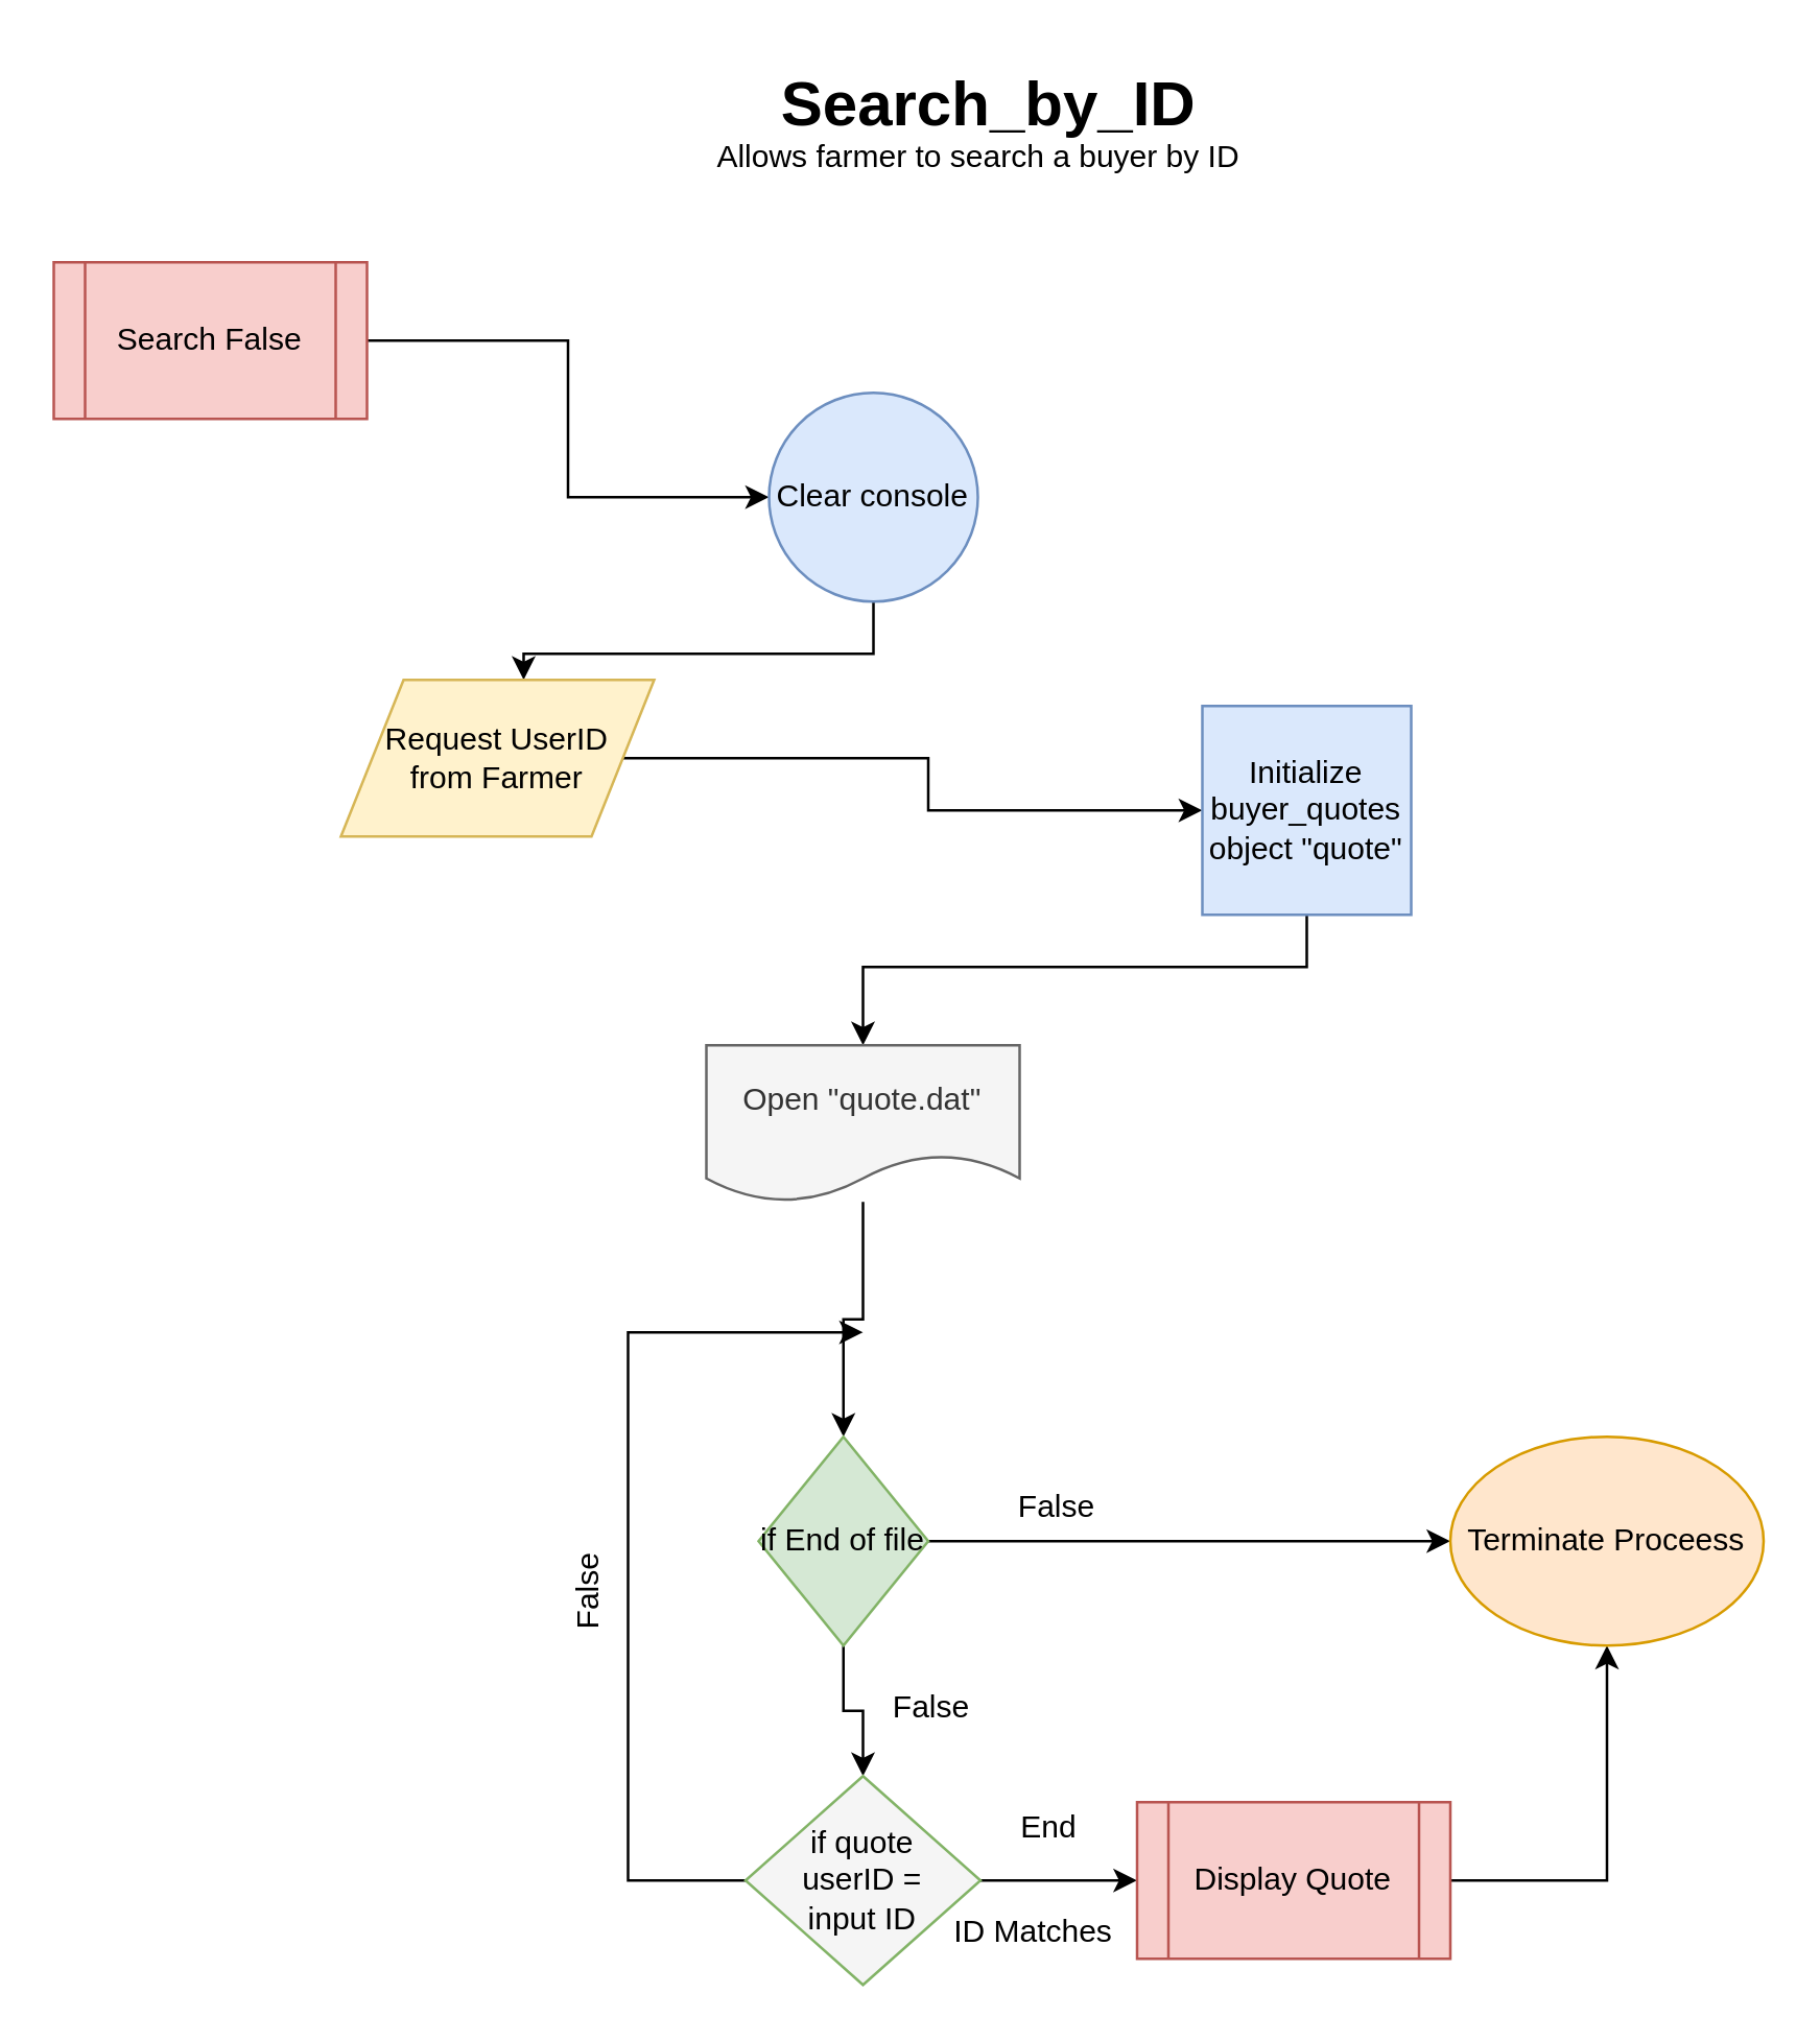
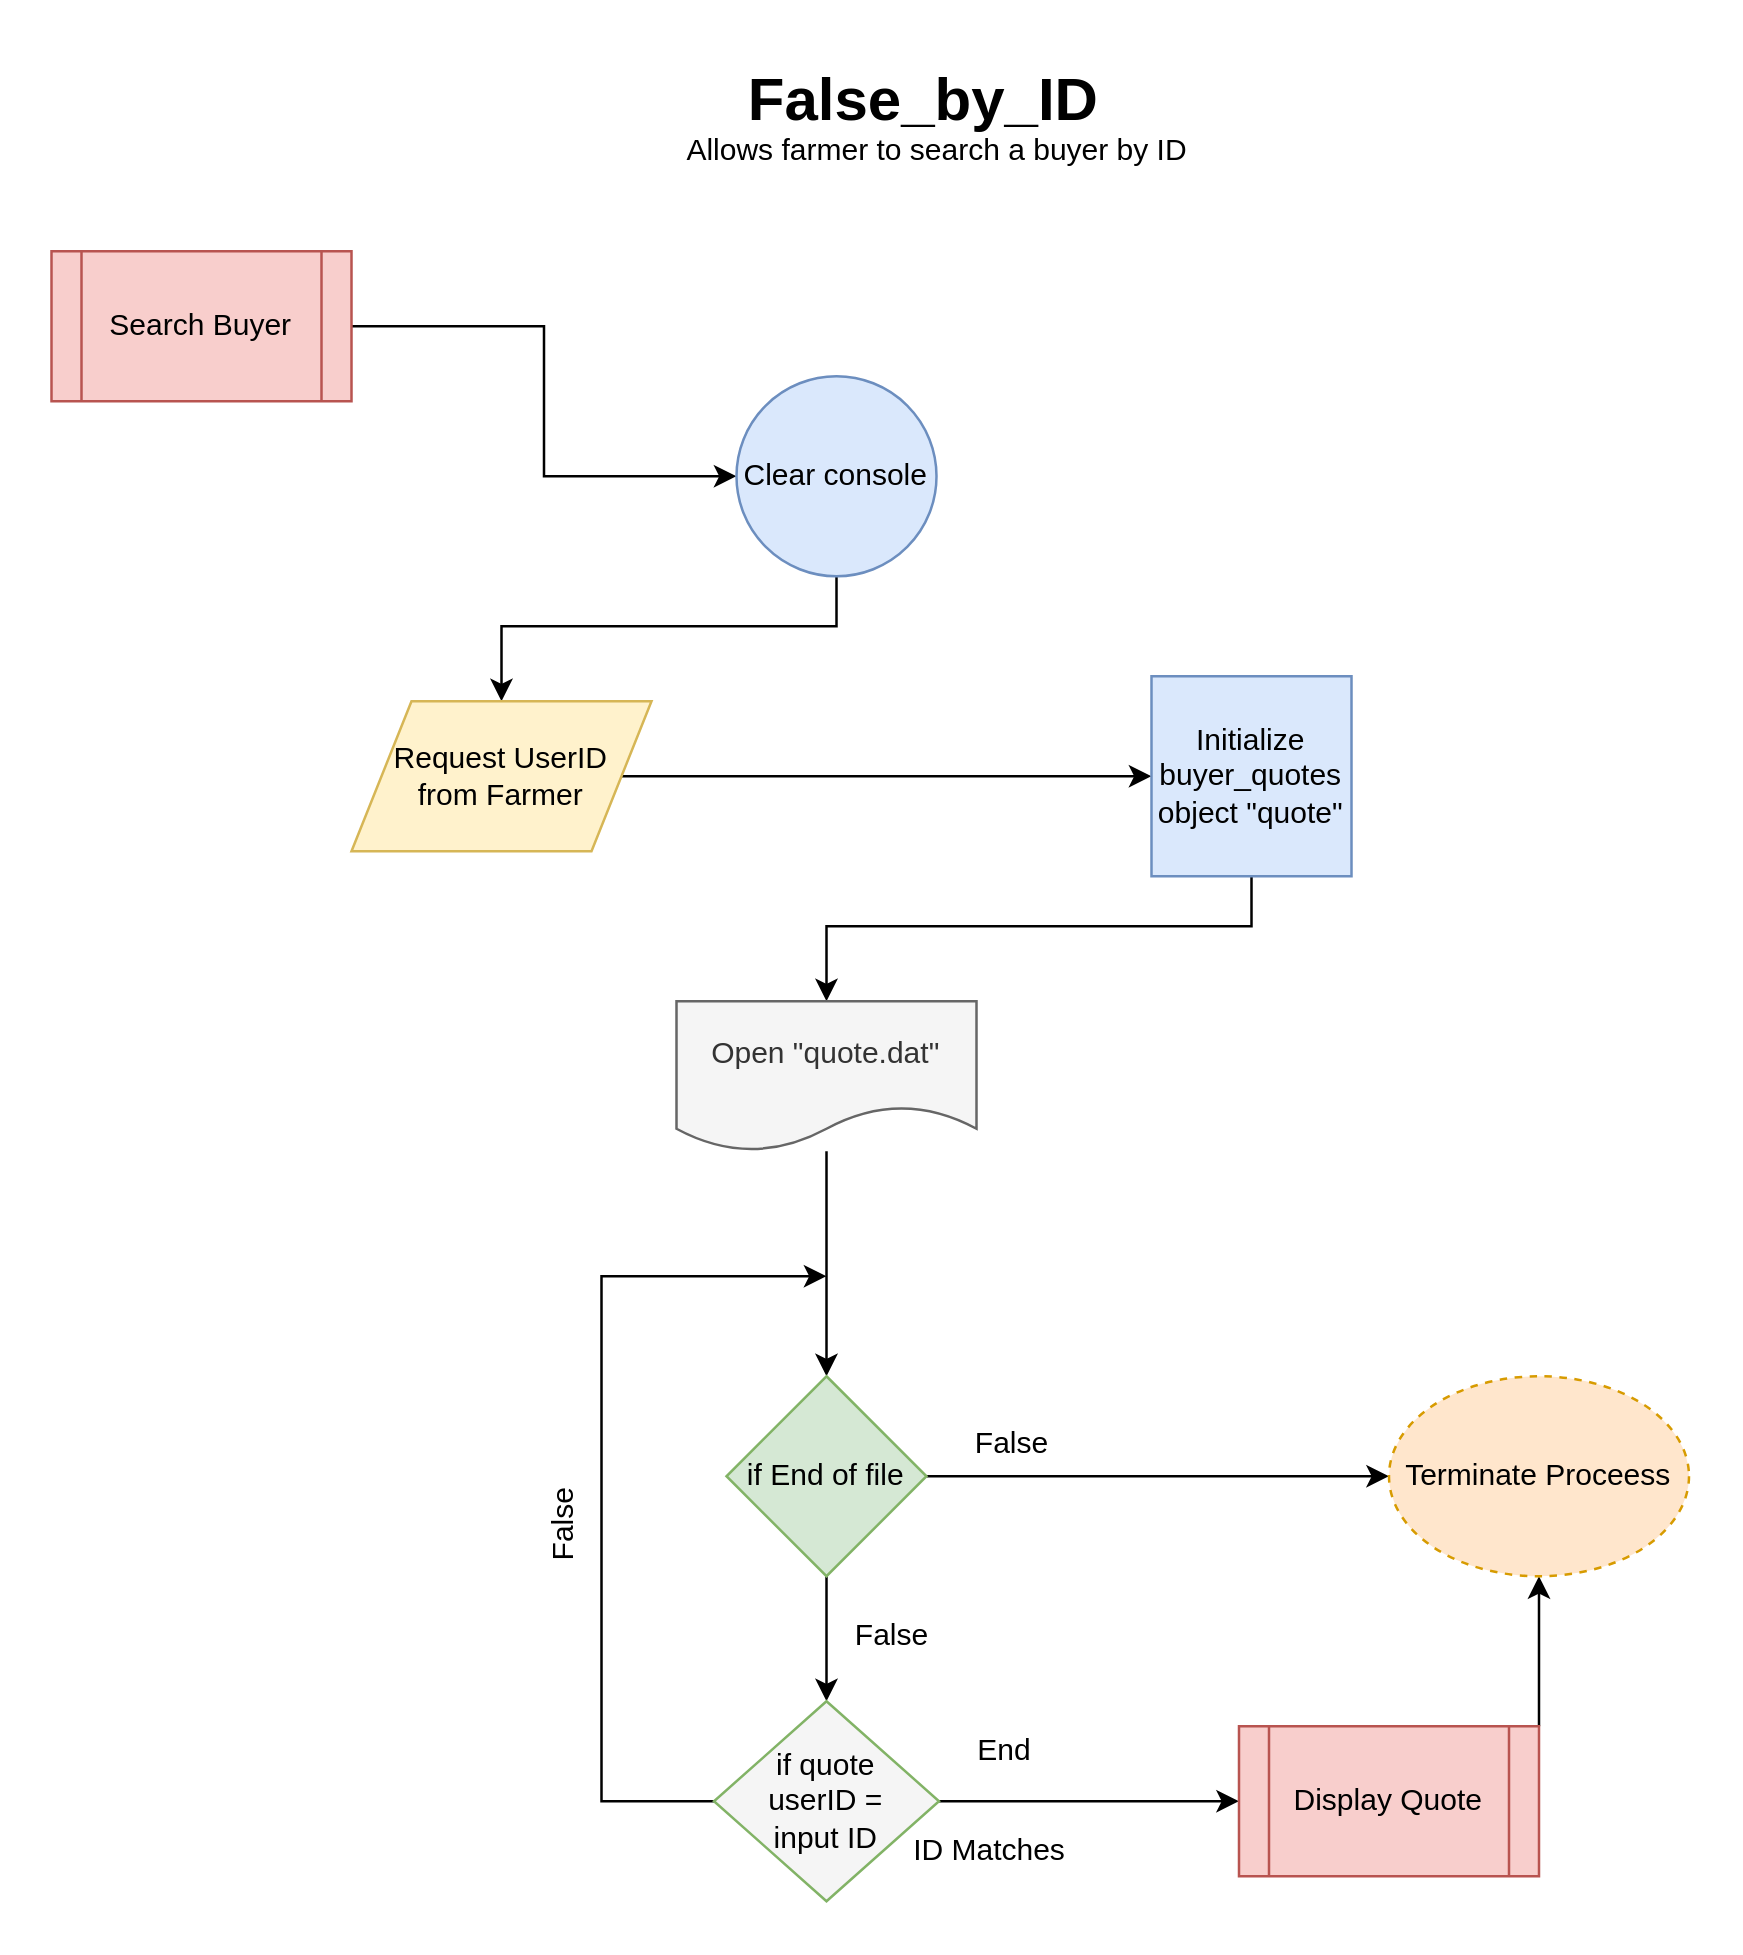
- <mxCell id="21" value="&lt;h1&gt;Search_by_ID&lt;/h1&gt;" style="text;html=1;strokeColor=none;fillColor=none;spacing=5;spacingTop=-20;whiteSpace=wrap;overflow=hidden;rounded=0;" vertex="1" parent="1"><mxGeometry x="294" y="20" width="190" height="40" as="geometry" /></mxCell>
+ <mxCell id="21" value="&lt;h1&gt;False_by_ID&lt;/h1&gt;" style="text;html=1;strokeColor=none;fillColor=none;spacing=5;spacingTop=-20;whiteSpace=wrap;overflow=hidden;rounded=0;" vertex="1" parent="1"><mxGeometry x="294" y="20" width="190" height="40" as="geometry" /></mxCell>
- <mxCell id="3" value="Search False" style="shape=process;whiteSpace=wrap;html=1;backgroundOutline=1;fillColor=#f8cecc;strokeColor=#b85450;" parent="1" vertex="1"><mxGeometry x="20" y="100" width="120" height="60" as="geometry" /></mxCell>
+ <mxCell id="3" value="Search Buyer" style="shape=process;whiteSpace=wrap;html=1;backgroundOutline=1;fillColor=#f8cecc;strokeColor=#b85450;" parent="1" vertex="1"><mxGeometry x="20" y="100" width="120" height="60" as="geometry" /></mxCell>
- <mxCell id="7" value="Request UserID from Farmer" style="shape=parallelogram;perimeter=parallelogramPerimeter;whiteSpace=wrap;html=1;spacingLeft=15;spacingRight=15;fillColor=#fff2cc;strokeColor=#d6b656;" parent="1" vertex="1"><mxGeometry x="130" y="260" width="120" height="60" as="geometry" /></mxCell>
+ <mxCell id="7" value="Request UserID from Farmer" style="shape=parallelogram;perimeter=parallelogramPerimeter;whiteSpace=wrap;html=1;spacingLeft=15;spacingRight=15;fillColor=#fff2cc;strokeColor=#d6b656;" parent="1" vertex="1"><mxGeometry x="140" y="280" width="120" height="60" as="geometry" /></mxCell>
- <mxCell id="14" value="if End of file" style="rhombus;whiteSpace=wrap;html=1;fillColor=#d5e8d4;strokeColor=#82b366;" parent="1" vertex="1"><mxGeometry x="290" y="550" width="65" height="80" as="geometry" /></mxCell>
+ <mxCell id="14" value="if End of file" style="rhombus;whiteSpace=wrap;html=1;fillColor=#d5e8d4;strokeColor=#82b366;" parent="1" vertex="1"><mxGeometry x="290" y="550" width="80" height="80" as="geometry" /></mxCell>
- <mxCell id="20" value="Terminate Proceess" style="ellipse;whiteSpace=wrap;html=1;fillColor=#ffe6cc;strokeColor=#d79b00;" parent="1" vertex="1"><mxGeometry x="555" y="550" width="120" height="80" as="geometry" /></mxCell>
+ <mxCell id="20" value="Terminate Proceess" style="ellipse;whiteSpace=wrap;html=1;fillColor=#ffe6cc;strokeColor=#d79b00;dashed=1;" parent="1" vertex="1"><mxGeometry x="555" y="550" width="120" height="80" as="geometry" /></mxCell>
- <mxCell id="19" value="Display Quote" style="shape=process;whiteSpace=wrap;html=1;backgroundOutline=1;strokeWidth=1;fillColor=#f8cecc;strokeColor=#b85450;" parent="1" vertex="1"><mxGeometry x="435" y="690" width="120" height="60" as="geometry" /></mxCell>
+ <mxCell id="19" value="Display Quote" style="shape=process;whiteSpace=wrap;html=1;backgroundOutline=1;strokeWidth=1;fillColor=#f8cecc;strokeColor=#b85450;" parent="1" vertex="1"><mxGeometry x="495" y="690" width="120" height="60" as="geometry" /></mxCell>
